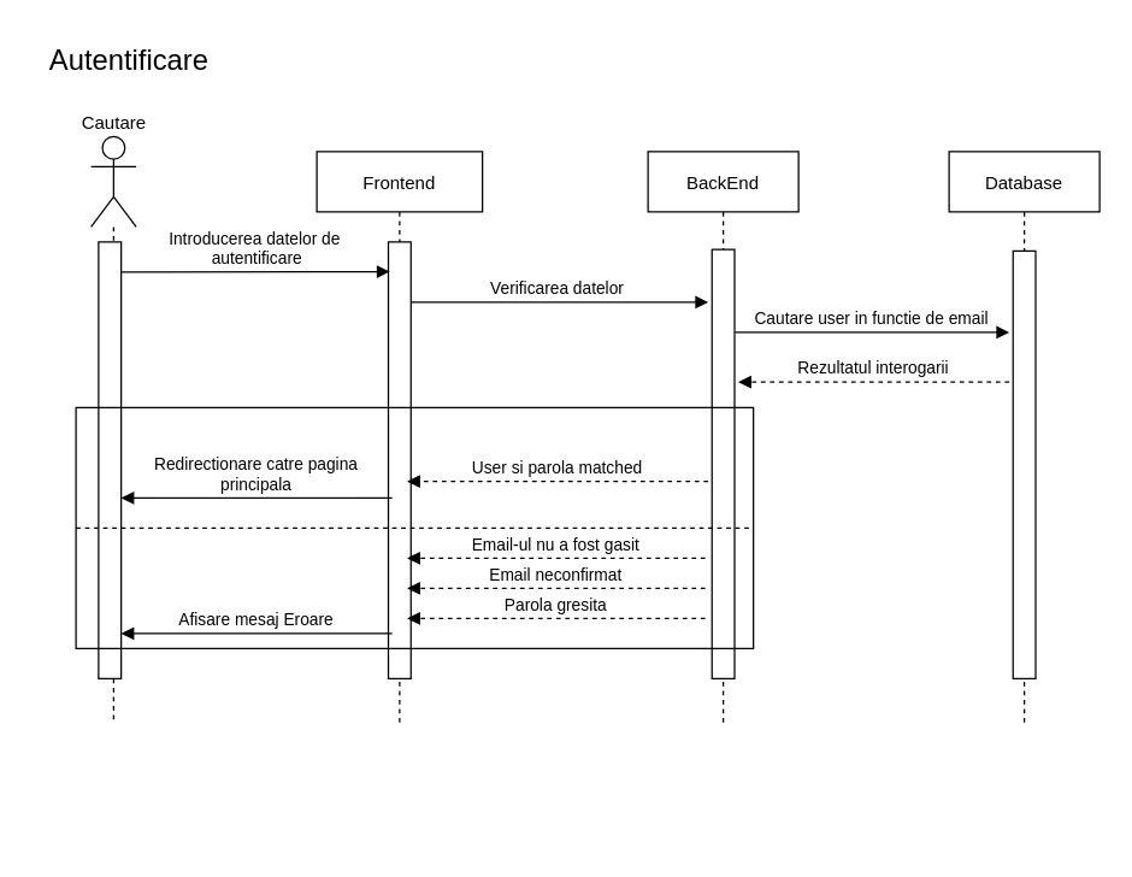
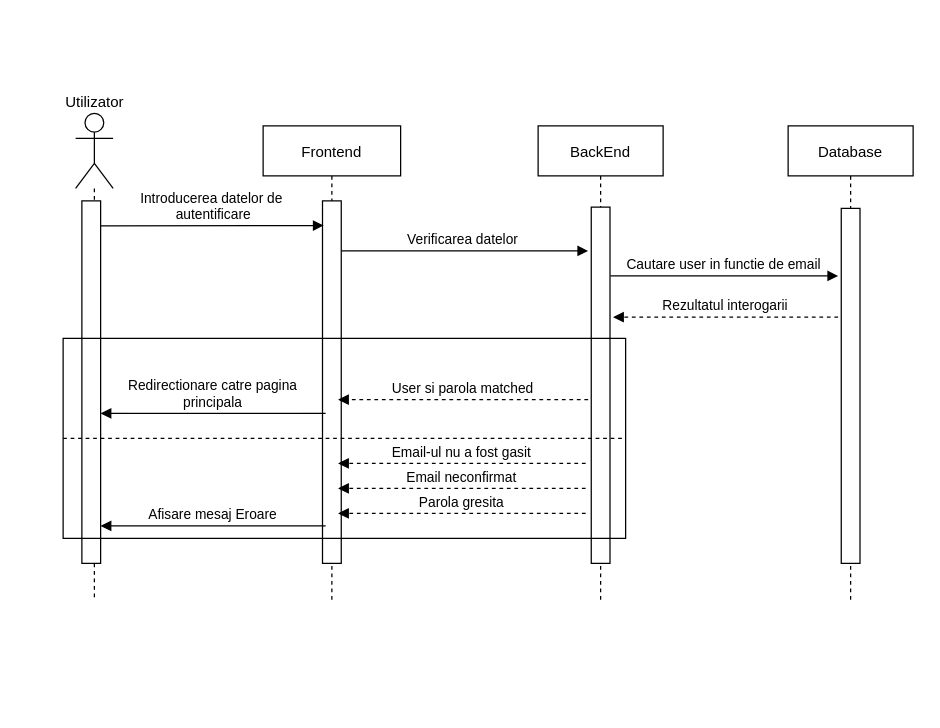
- <mxCell id="7" value="Autentificare" style="text;html=1;align=center;verticalAlign=middle;resizable=0;points=[];autosize=1;strokeColor=none;fillColor=none;fontSize=19;" parent="1" vertex="1"><mxGeometry x="20" width="130" height="40" as="geometry" y="20" /></mxCell>
- <mxCell id="11" value="Cautare" style="shape=umlActor;verticalLabelPosition=top;verticalAlign=bottom;html=1;outlineConnect=0;horizontal=1;labelPosition=center;align=center;" parent="10" vertex="1"><mxGeometry width="30" height="60" as="geometry" /></mxCell>
+ <mxCell id="11" value="Utilizator" style="shape=umlActor;verticalLabelPosition=top;verticalAlign=bottom;html=1;outlineConnect=0;horizontal=1;labelPosition=center;align=center;" parent="10" vertex="1"><mxGeometry width="30" height="60" as="geometry" /></mxCell>
